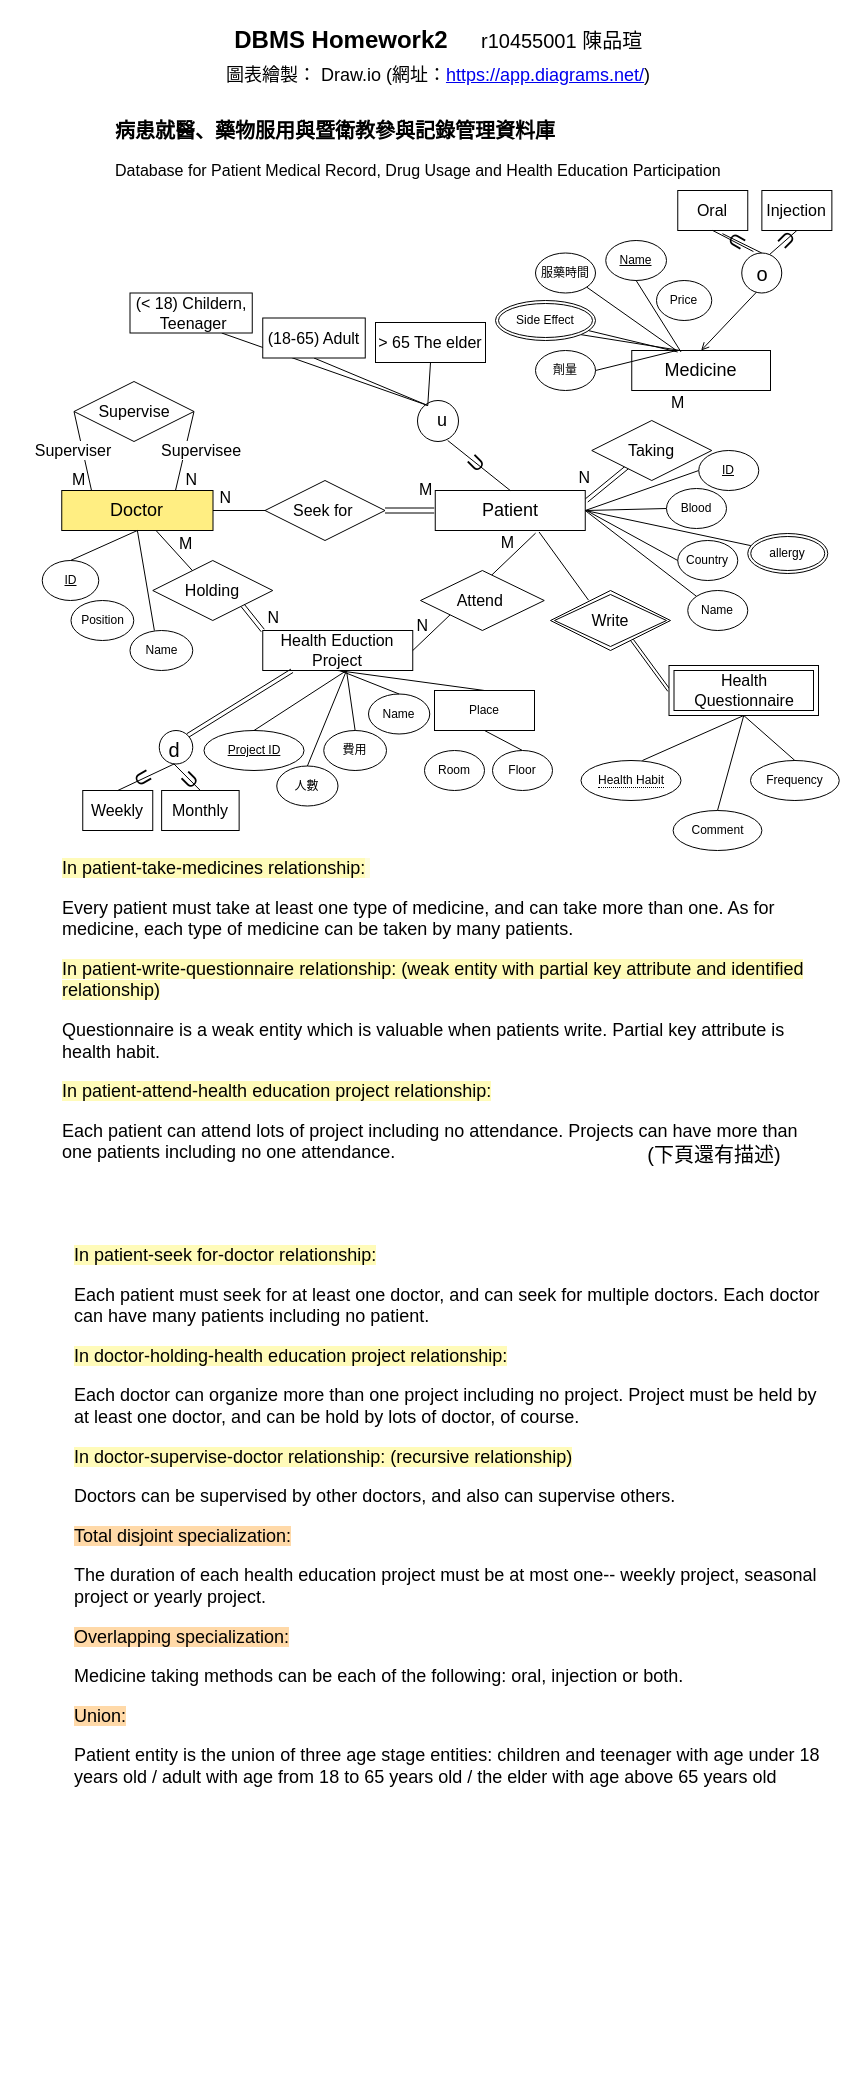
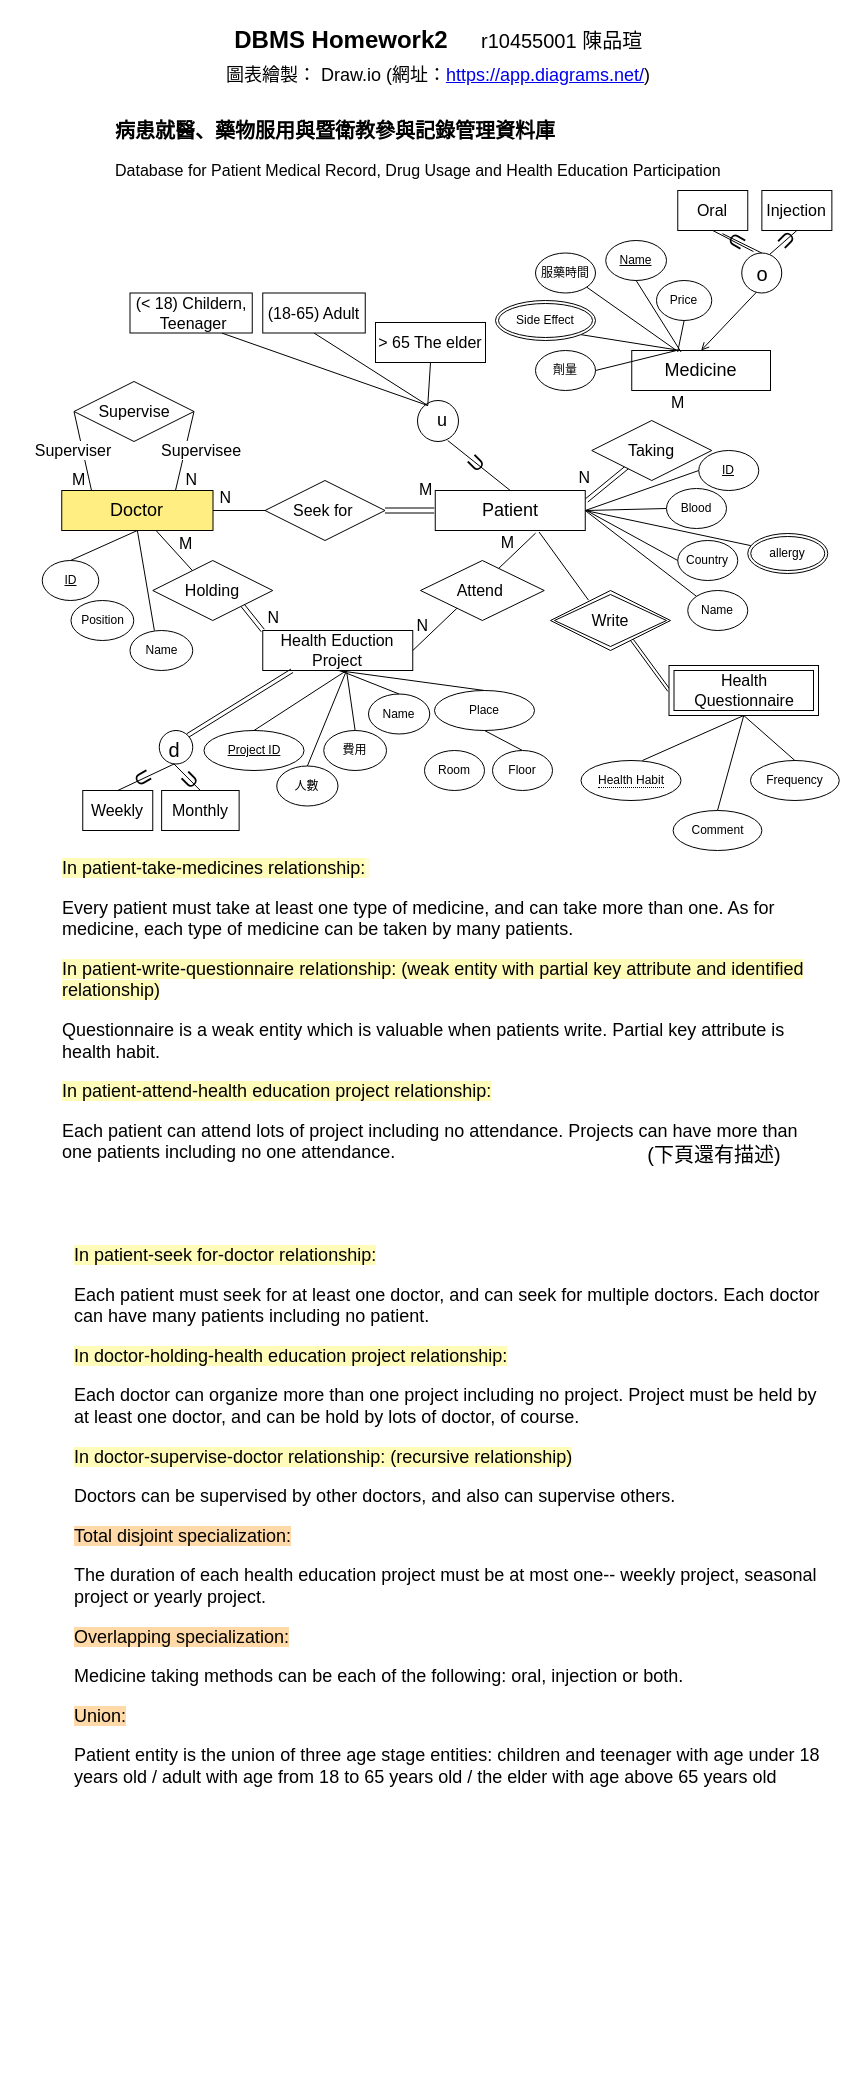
- <mxCell id="34" value="" style="endArrow=none;html=1;rounded=0;exitX=0.331;exitY=0.037;exitDx=0;exitDy=0;exitPerimeter=0;" parent="1" source="5" target="59" edge="1"><mxGeometry relative="1" as="geometry"><mxPoint x="791.25" y="360" as="sourcePoint" /><mxPoint x="671" y="310" as="targetPoint" /></mxGeometry></mxCell>
+ <mxCell id="34" value="" style="endArrow=none;html=1;rounded=0;exitX=0.331;exitY=0.037;exitDx=0;exitDy=0;exitPerimeter=0;entryX=0.5;entryY=1;entryDx=0;entryDy=0;" parent="1" source="5" target="32" edge="1"><mxGeometry relative="1" as="geometry"><mxPoint x="791.25" y="360" as="sourcePoint" /><mxPoint x="671" y="310" as="targetPoint" /></mxGeometry></mxCell>
- <mxCell id="80" value="(18-65) Adult" style="whiteSpace=wrap;html=1;align=center;fontSize=16;" parent="1" vertex="1"><mxGeometry x="262.25" y="317.5" width="102.5" height="40" as="geometry" /></mxCell>
+ <mxCell id="80" value="(18-65) Adult" style="whiteSpace=wrap;html=1;align=center;fontSize=16;" parent="1" vertex="1"><mxGeometry x="262.25" y="292.5" width="102.5" height="40" as="geometry" /></mxCell>
- <mxCell id="9" value="Attend&amp;nbsp;" style="shape=rhombus;perimeter=rhombusPerimeter;whiteSpace=wrap;html=1;align=center;fontSize=16;" parent="1" vertex="1"><mxGeometry x="420" y="570" width="123.75" height="60" as="geometry" /></mxCell>
+ <mxCell id="9" value="Attend&amp;nbsp;" style="shape=rhombus;perimeter=rhombusPerimeter;whiteSpace=wrap;html=1;align=center;fontSize=16;" parent="1" vertex="1"><mxGeometry x="420" y="560" width="123.75" height="60" as="geometry" /></mxCell>
- <mxCell id="22" value="Place" style="whiteSpace=wrap;html=1;align=center;rounded=0;" parent="1" vertex="1"><mxGeometry x="434" y="690" width="100" height="40" as="geometry" /></mxCell>
+ <mxCell id="22" value="Place" style="ellipse;whiteSpace=wrap;html=1;align=center;" parent="1" vertex="1"><mxGeometry x="434" y="690" width="100" height="40" as="geometry" /></mxCell>
